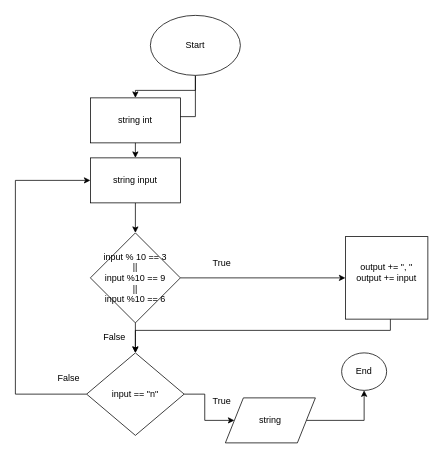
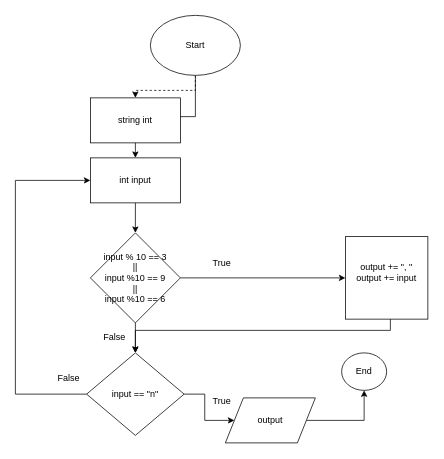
- <mxCell id="3" style="edgeStyle=orthogonalEdgeStyle;rounded=0;orthogonalLoop=1;jettySize=auto;html=1;entryX=0.5;entryY=0;entryDx=0;entryDy=0;" edge="1" parent="1" source="4" target="22"><mxGeometry relative="1" as="geometry" /></mxCell>
+ <mxCell id="3" style="edgeStyle=orthogonalEdgeStyle;rounded=0;orthogonalLoop=1;jettySize=auto;html=1;entryX=0.5;entryY=0;entryDx=0;entryDy=0;dashed=1;" edge="1" parent="1" source="4" target="22"><mxGeometry relative="1" as="geometry" /></mxCell>
- <mxCell id="6" value="&lt;div&gt;string input&lt;/div&gt;" style="rounded=0;whiteSpace=wrap;html=1;" vertex="1" parent="1"><mxGeometry x="120" y="210" width="120" height="60" as="geometry" /></mxCell>
+ <mxCell id="6" value="&lt;div&gt;int input&lt;/div&gt;" style="rounded=0;whiteSpace=wrap;html=1;" vertex="1" parent="1"><mxGeometry x="120" y="210" width="120" height="60" as="geometry" /></mxCell>
- <mxCell id="19" value="string" style="shape=parallelogram;perimeter=parallelogramPerimeter;whiteSpace=wrap;html=1;" vertex="1" parent="1"><mxGeometry x="300" y="530" width="120" height="60" as="geometry" /></mxCell>
+ <mxCell id="19" value="output" style="shape=parallelogram;perimeter=parallelogramPerimeter;whiteSpace=wrap;html=1;" vertex="1" parent="1"><mxGeometry x="300" y="530" width="120" height="60" as="geometry" /></mxCell>
